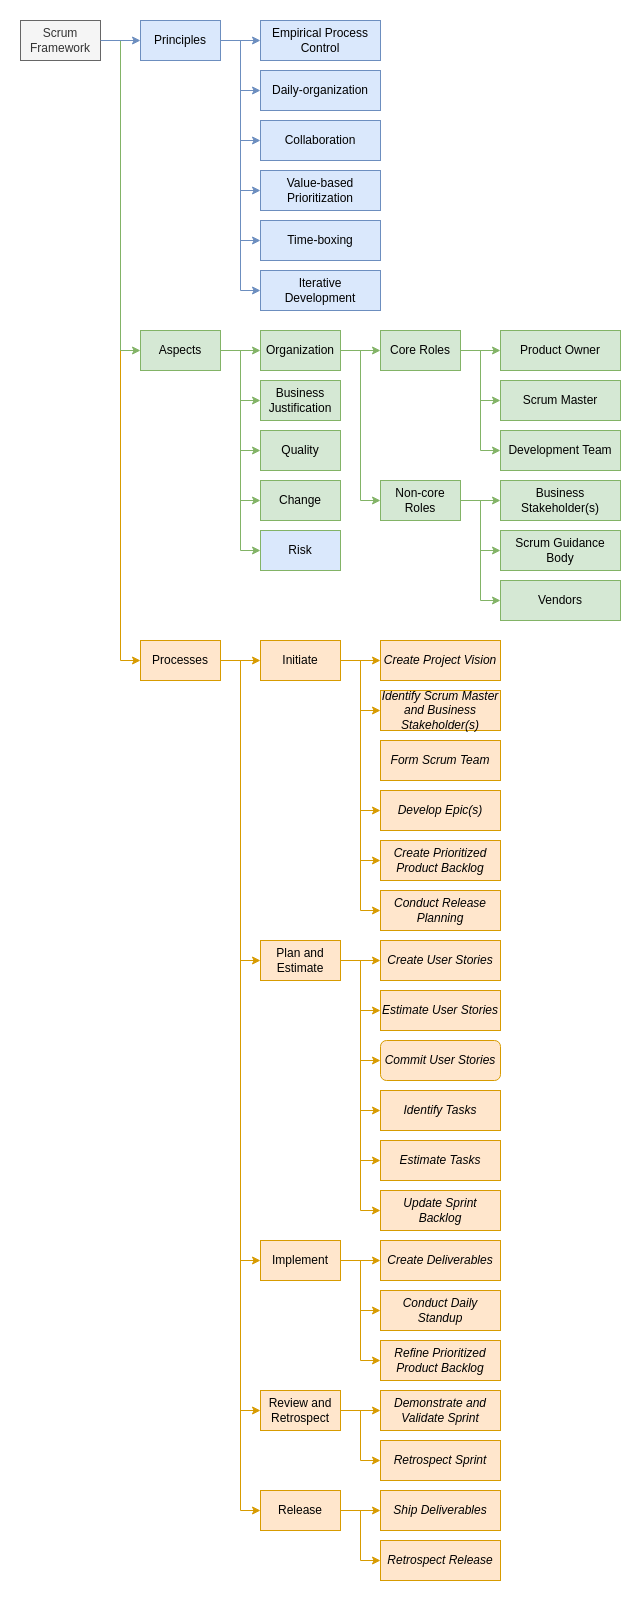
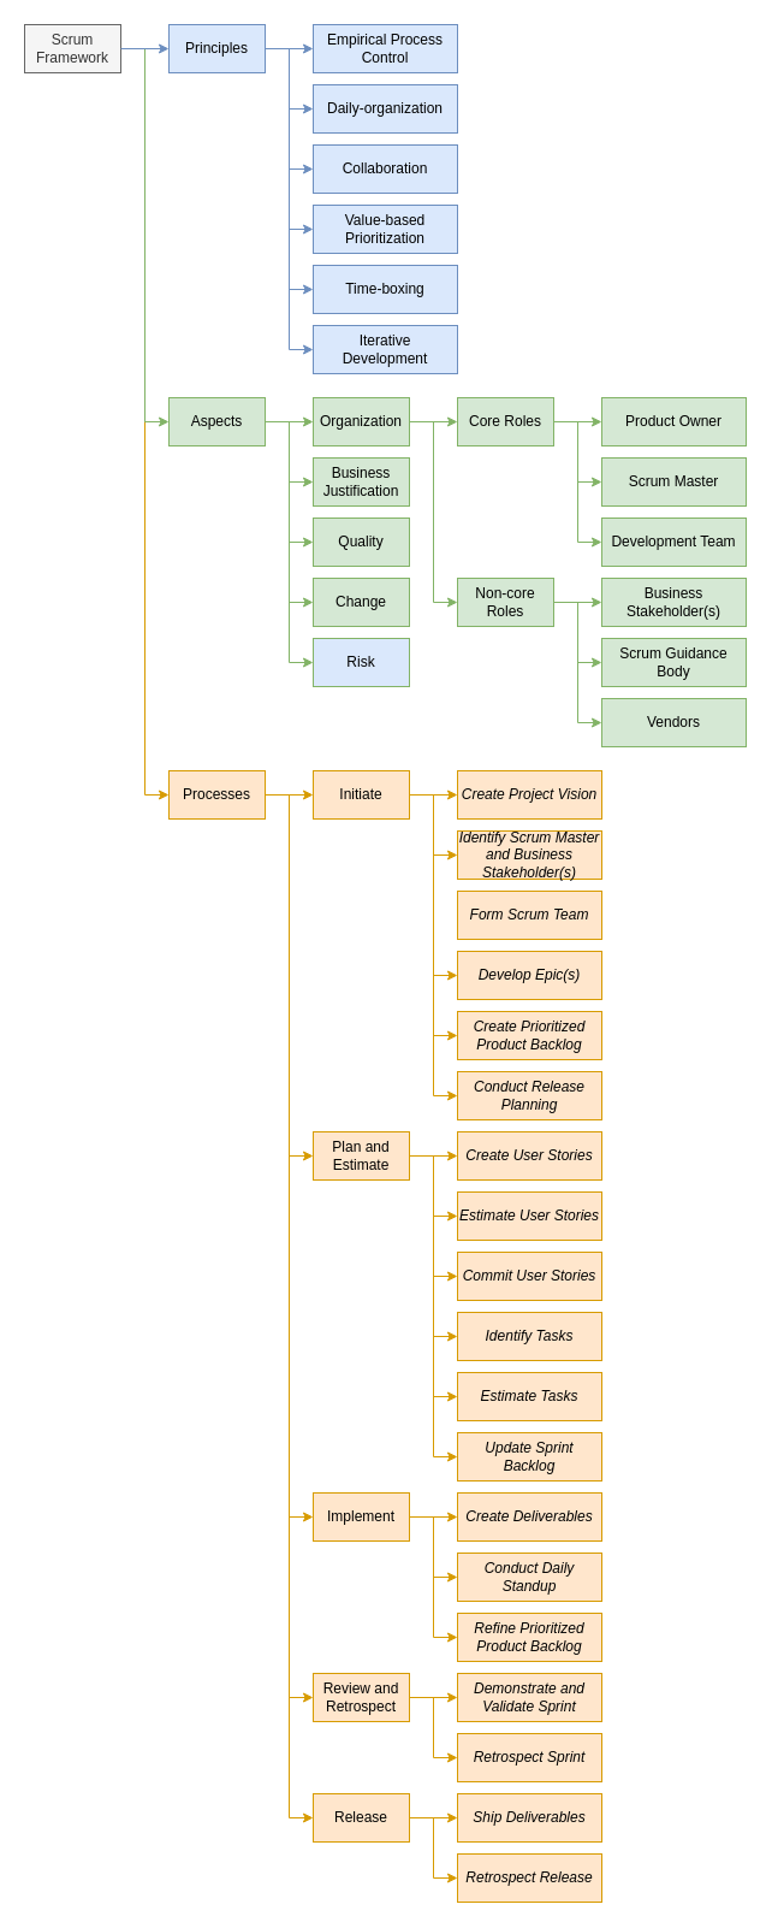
- <mxCell id="83" value="Commit User Stories" style="whiteSpace=wrap;html=1;fillColor=#ffe6cc;strokeColor=#d79b00;fontStyle=2;rounded=1;" parent="1" vertex="1"><mxGeometry x="380" y="1040" width="120" height="40" as="geometry" /></mxCell>
+ <mxCell id="83" value="Commit User Stories" style="rounded=0;whiteSpace=wrap;html=1;fillColor=#ffe6cc;strokeColor=#d79b00;fontStyle=2" parent="1" vertex="1"><mxGeometry x="380" y="1040" width="120" height="40" as="geometry" /></mxCell>
